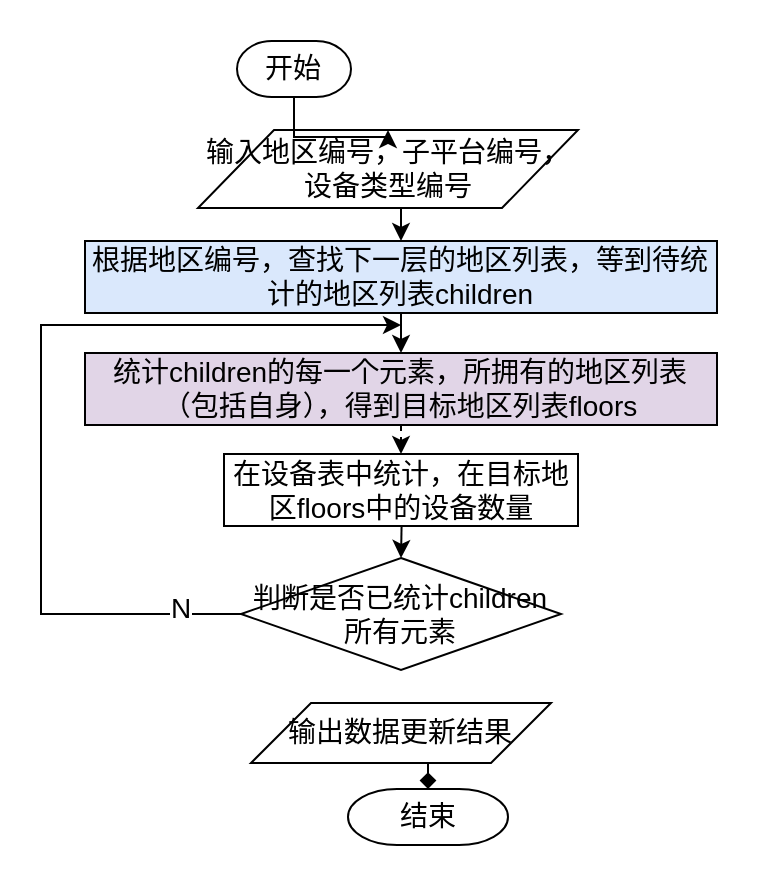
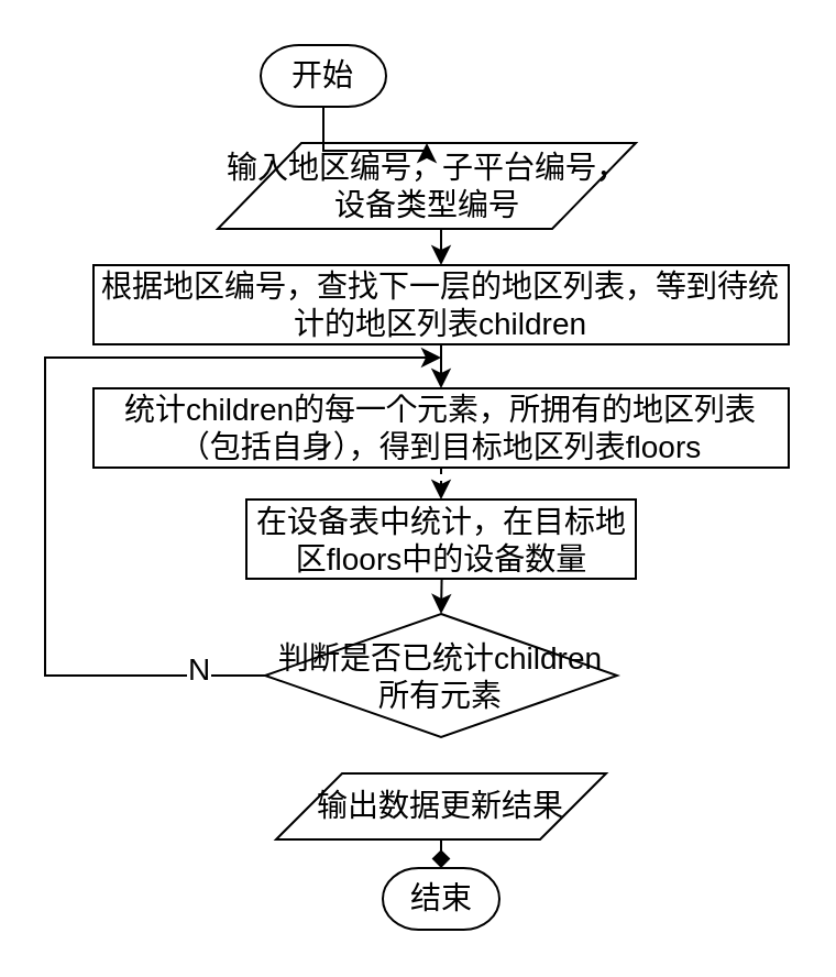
- <mxCell id="8" value="根据地区编号，查找下一层的地区列表，等到待统计的地区列表&lt;span&gt;children&lt;/span&gt;" style="rounded=0;whiteSpace=wrap;html=1;fontSize=14;fillColor=#dae8fc;" vertex="1" parent="1"><mxGeometry x="42" y="120" width="316" height="36" as="geometry" /></mxCell>
+ <mxCell id="8" value="根据地区编号，查找下一层的地区列表，等到待统计的地区列表&lt;span&gt;children&lt;/span&gt;" style="rounded=0;whiteSpace=wrap;html=1;fontSize=14;" vertex="1" parent="1"><mxGeometry x="42" y="120" width="316" height="36" as="geometry" /></mxCell>
- <mxCell id="12" value="&lt;span&gt;统计children的每一个元素，所拥有的地区列表（包括自身），得到目标地区列表&lt;/span&gt;&lt;span&gt;floors&lt;/span&gt;" style="rounded=0;whiteSpace=wrap;html=1;fontSize=14;fillColor=#e1d5e7;" vertex="1" parent="1"><mxGeometry x="42" y="176" width="316" height="36" as="geometry" /></mxCell>
+ <mxCell id="12" value="&lt;span&gt;统计children的每一个元素，所拥有的地区列表（包括自身），得到目标地区列表&lt;/span&gt;&lt;span&gt;floors&lt;/span&gt;" style="rounded=0;whiteSpace=wrap;html=1;fontSize=14;" vertex="1" parent="1"><mxGeometry x="42" y="176" width="316" height="36" as="geometry" /></mxCell>
- <mxCell id="6" value="结束" style="strokeWidth=1;html=1;shape=mxgraph.flowchart.terminator;whiteSpace=wrap;rounded=1;comic=0;fontSize=14;" vertex="1" parent="1"><mxGeometry x="173.5" y="394" width="80" height="28" as="geometry" /></mxCell>
+ <mxCell id="6" value="结束" style="strokeWidth=1;html=1;shape=mxgraph.flowchart.terminator;whiteSpace=wrap;rounded=1;comic=0;fontSize=14;" vertex="1" parent="1"><mxGeometry x="173.5" y="394" width="53" height="28" as="geometry" /></mxCell>
